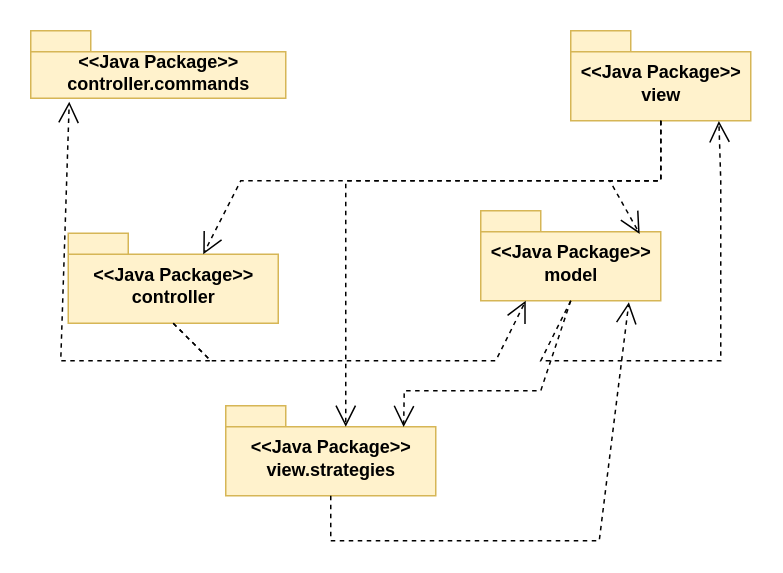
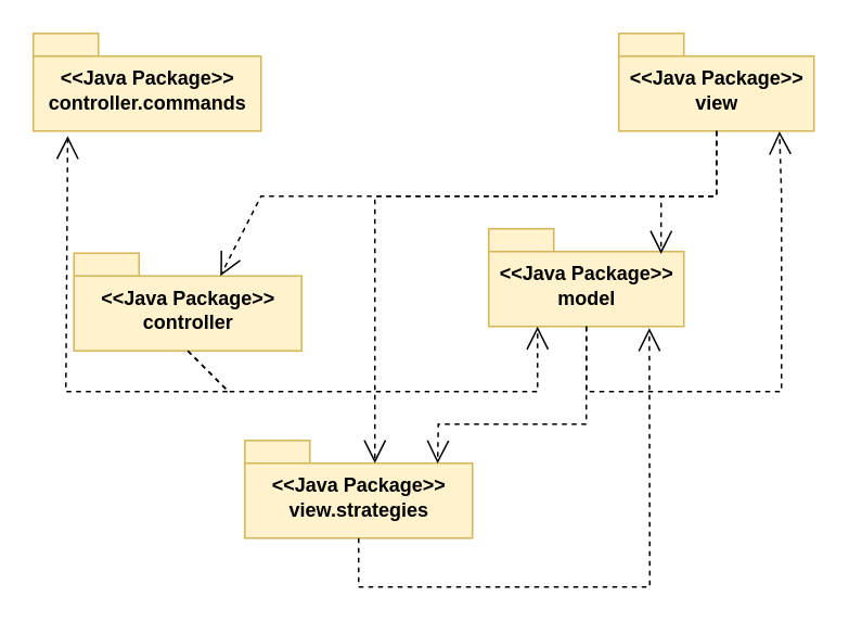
- <mxCell id="2" value="&amp;lt;&amp;lt;Java Package&amp;gt;&amp;gt;&lt;br&gt;controller.commands" style="shape=folder;fontStyle=1;spacingTop=10;tabWidth=40;tabHeight=14;tabPosition=left;html=1;fillColor=#fff2cc;strokeColor=#d6b656;" vertex="1" parent="1"><mxGeometry x="20" y="20" width="170" height="45" as="geometry" /></mxCell>
+ <mxCell id="2" value="&amp;lt;&amp;lt;Java Package&amp;gt;&amp;gt;&lt;br&gt;controller.commands" style="shape=folder;fontStyle=1;spacingTop=10;tabWidth=40;tabHeight=14;tabPosition=left;html=1;fillColor=#fff2cc;strokeColor=#d6b656;" vertex="1" parent="1"><mxGeometry x="20" y="20" width="140" height="60" as="geometry" /></mxCell>
- <mxCell id="5" value="&amp;lt;&amp;lt;Java Package&amp;gt;&amp;gt;&lt;br&gt;model" style="shape=folder;fontStyle=1;spacingTop=10;tabWidth=40;tabHeight=14;tabPosition=left;html=1;fillColor=#fff2cc;strokeColor=#d6b656;" vertex="1" parent="1"><mxGeometry x="320" y="140" width="120" height="60" as="geometry" /></mxCell>
+ <mxCell id="5" value="&amp;lt;&amp;lt;Java Package&amp;gt;&amp;gt;&lt;br&gt;model" style="shape=folder;fontStyle=1;spacingTop=10;tabWidth=40;tabHeight=14;tabPosition=left;html=1;fillColor=#fff2cc;strokeColor=#d6b656;" vertex="1" parent="1"><mxGeometry x="300" y="140" width="120" height="60" as="geometry" /></mxCell>
